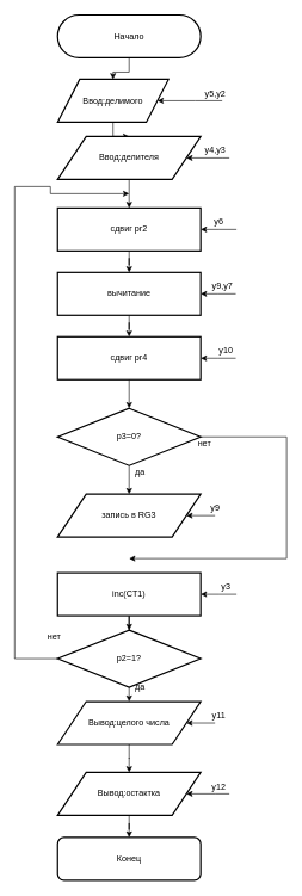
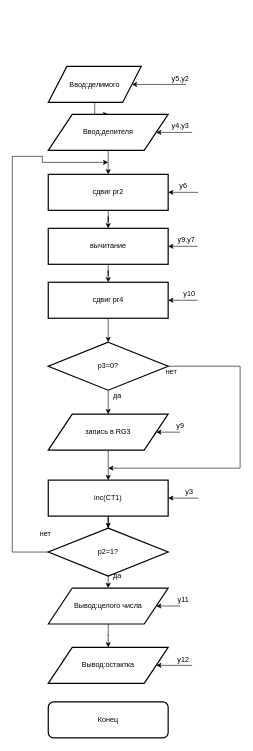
- <mxCell id="3" value="Начало" style="rounded=1;whiteSpace=wrap;html=1;arcSize=50;strokeWidth=2;" vertex="1" parent="1"><mxGeometry x="80" y="20" width="200" height="60" as="geometry" /></mxCell>
- <mxCell id="2" style="edgeStyle=orthogonalEdgeStyle;rounded=0;orthogonalLoop=1;jettySize=auto;html=1;exitX=0.5;exitY=1;exitDx=0;exitDy=0;" edge="1" parent="1" source="3" target="15"><mxGeometry relative="1" as="geometry" /></mxCell>
+ <mxCell id="19" style="edgeStyle=orthogonalEdgeStyle;rounded=0;orthogonalLoop=1;jettySize=auto;html=1;exitX=0.5;exitY=1;exitDx=0;exitDy=0;entryX=0.5;entryY=0;entryDx=0;entryDy=0;" edge="1" parent="1" source="20" target="31"><mxGeometry relative="1" as="geometry" /></mxCell>
- <mxCell id="35" style="edgeStyle=orthogonalEdgeStyle;rounded=0;orthogonalLoop=1;jettySize=auto;html=1;exitX=0.5;exitY=1;exitDx=0;exitDy=0;" edge="1" parent="1" source="37" target="38"><mxGeometry relative="1" as="geometry" /></mxCell>
